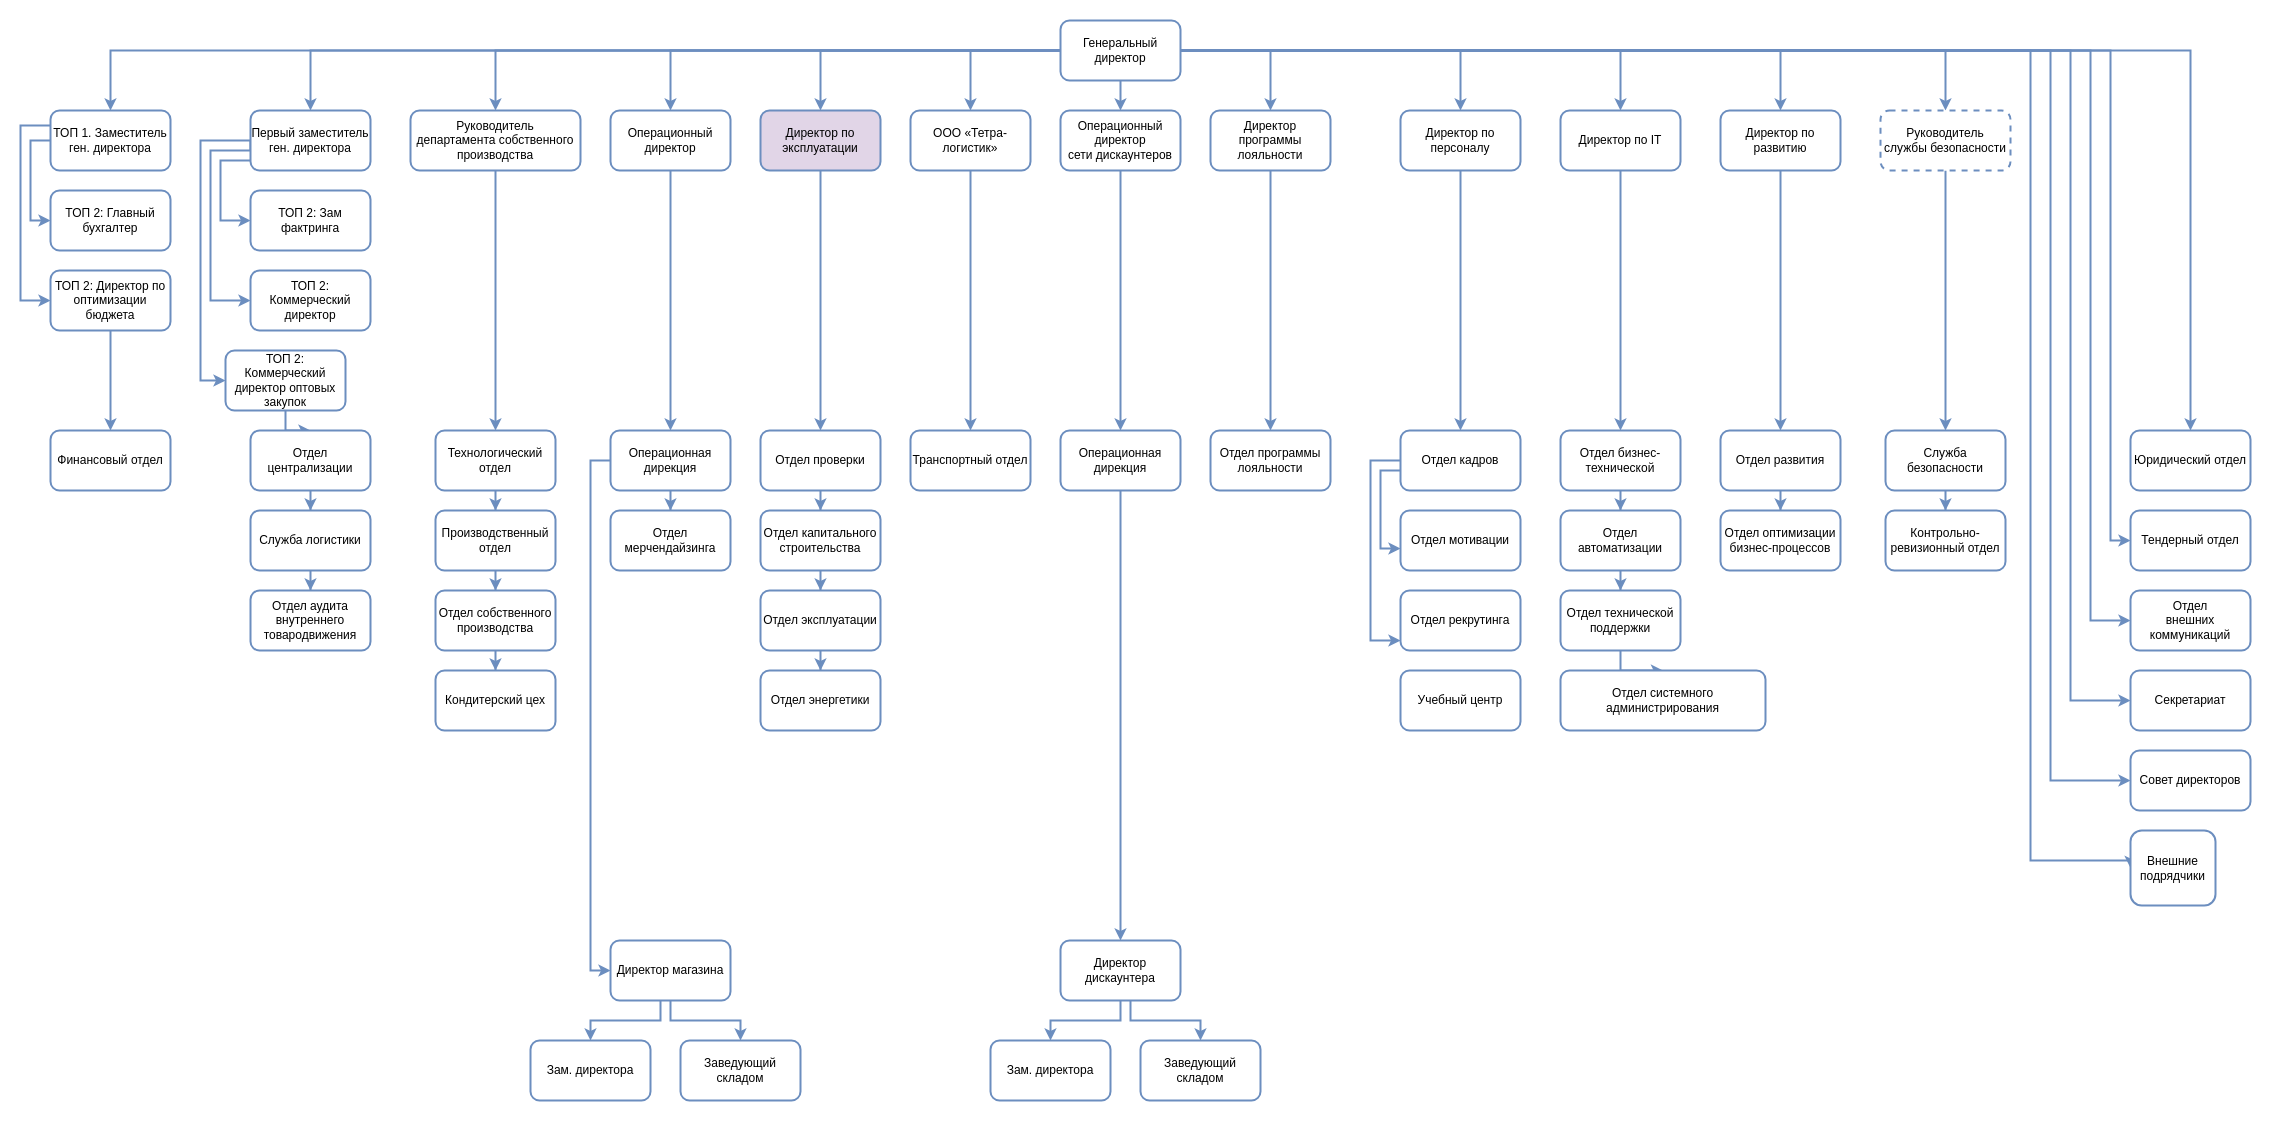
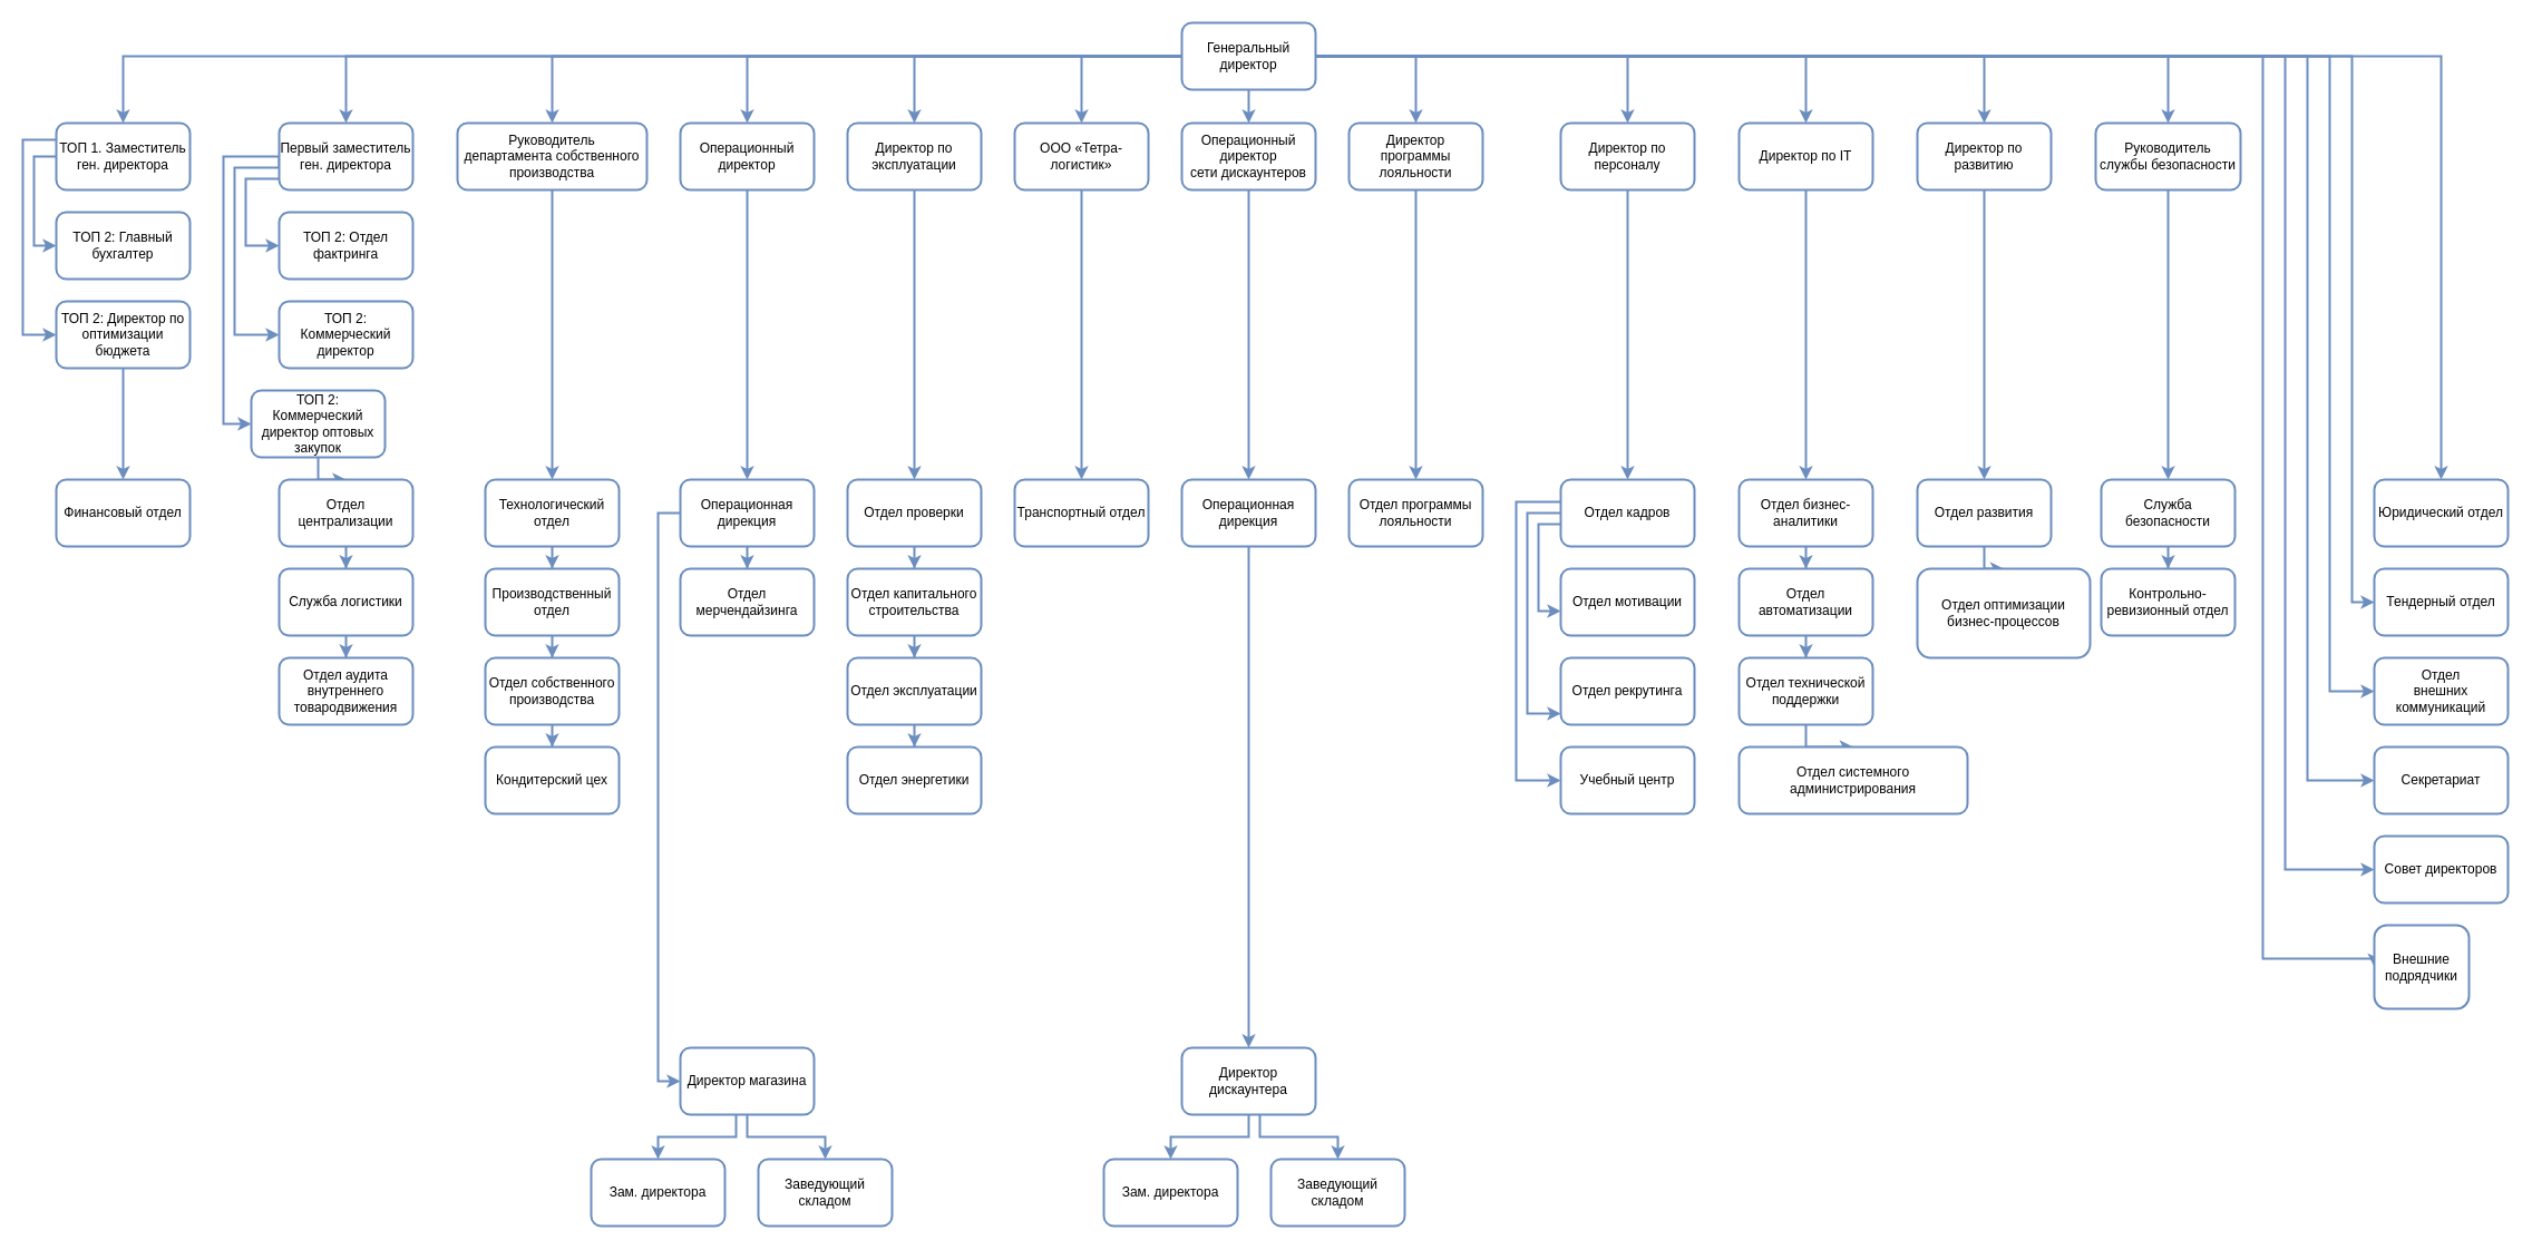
- <mxCell id="32" value="Директор по эксплуатации" style="whiteSpace=wrap;rounded=1;strokeColor=#6C8EBF;strokeWidth=2;fillColor=#e1d5e7;" parent="1" vertex="1"><mxGeometry x="760" y="110" width="120" height="60" as="geometry" /></mxCell>
+ <mxCell id="32" value="Директор по эксплуатации" style="whiteSpace=wrap;rounded=1;strokeColor=#6C8EBF;strokeWidth=2;" parent="1" vertex="1"><mxGeometry x="760" y="110" width="120" height="60" as="geometry" /></mxCell>
- <mxCell id="46" value="Руководитель службы безопасности" style="whiteSpace=wrap;rounded=1;strokeColor=#6C8EBF;strokeWidth=2;dashed=1;" parent="1" vertex="1"><mxGeometry x="1880" y="110" width="130" height="60" as="geometry" /></mxCell>
+ <mxCell id="46" value="Руководитель службы безопасности" style="whiteSpace=wrap;rounded=1;strokeColor=#6C8EBF;strokeWidth=2;" parent="1" vertex="1"><mxGeometry x="1880" y="110" width="130" height="60" as="geometry" /></mxCell>
- <mxCell id="61" value="ТОП 2: Зам фактринга" style="whiteSpace=wrap;html=1;rounded=1;strokeColor=#6C8EBF;strokeWidth=2;" parent="1" vertex="1"><mxGeometry x="250" y="190" width="120" height="60" as="geometry" /></mxCell>
+ <mxCell id="61" value="ТОП 2: Отдел фактринга" style="whiteSpace=wrap;html=1;rounded=1;strokeColor=#6C8EBF;strokeWidth=2;" parent="1" vertex="1"><mxGeometry x="250" y="190" width="120" height="60" as="geometry" /></mxCell>
- <mxCell id="96" value="Отдел бизнес-технической" style="whiteSpace=wrap;html=1;rounded=1;strokeColor=#6C8EBF;strokeWidth=2;" parent="1" vertex="1"><mxGeometry x="1560" y="430" width="120" height="60" as="geometry" /></mxCell>
+ <mxCell id="96" value="Отдел бизнес-аналитики" style="whiteSpace=wrap;html=1;rounded=1;strokeColor=#6C8EBF;strokeWidth=2;" parent="1" vertex="1"><mxGeometry x="1560" y="430" width="120" height="60" as="geometry" /></mxCell>
- <mxCell id="116" value="    Отдел  оптимизации бизнес-процессов " style="whiteSpace=wrap;rounded=1;strokeColor=#6C8EBF;strokeWidth=2;" vertex="1" parent="1"><mxGeometry x="1720" y="510" width="120" height="60" as="geometry" /></mxCell>
+ <mxCell id="116" value="    Отдел  оптимизации бизнес-процессов " style="whiteSpace=wrap;rounded=1;strokeColor=#6C8EBF;strokeWidth=2;" vertex="1" parent="1"><mxGeometry x="1720" y="510" width="155" height="80" as="geometry" /></mxCell>
+ <mxCell id="90" value="" style="edgeStyle=orthogonalEdgeStyle;rounded=0;orthogonalLoop=1;jettySize=auto;html=1;fontColor=default;strokeColor=#6C8EBF;strokeWidth=2;" parent="1" source="91" target="94" edge="1"><mxGeometry relative="1" as="geometry"><Array as="points"><mxPoint x="1360" y="450" /><mxPoint x="1360" y="700" /></Array></mxGeometry></mxCell>
